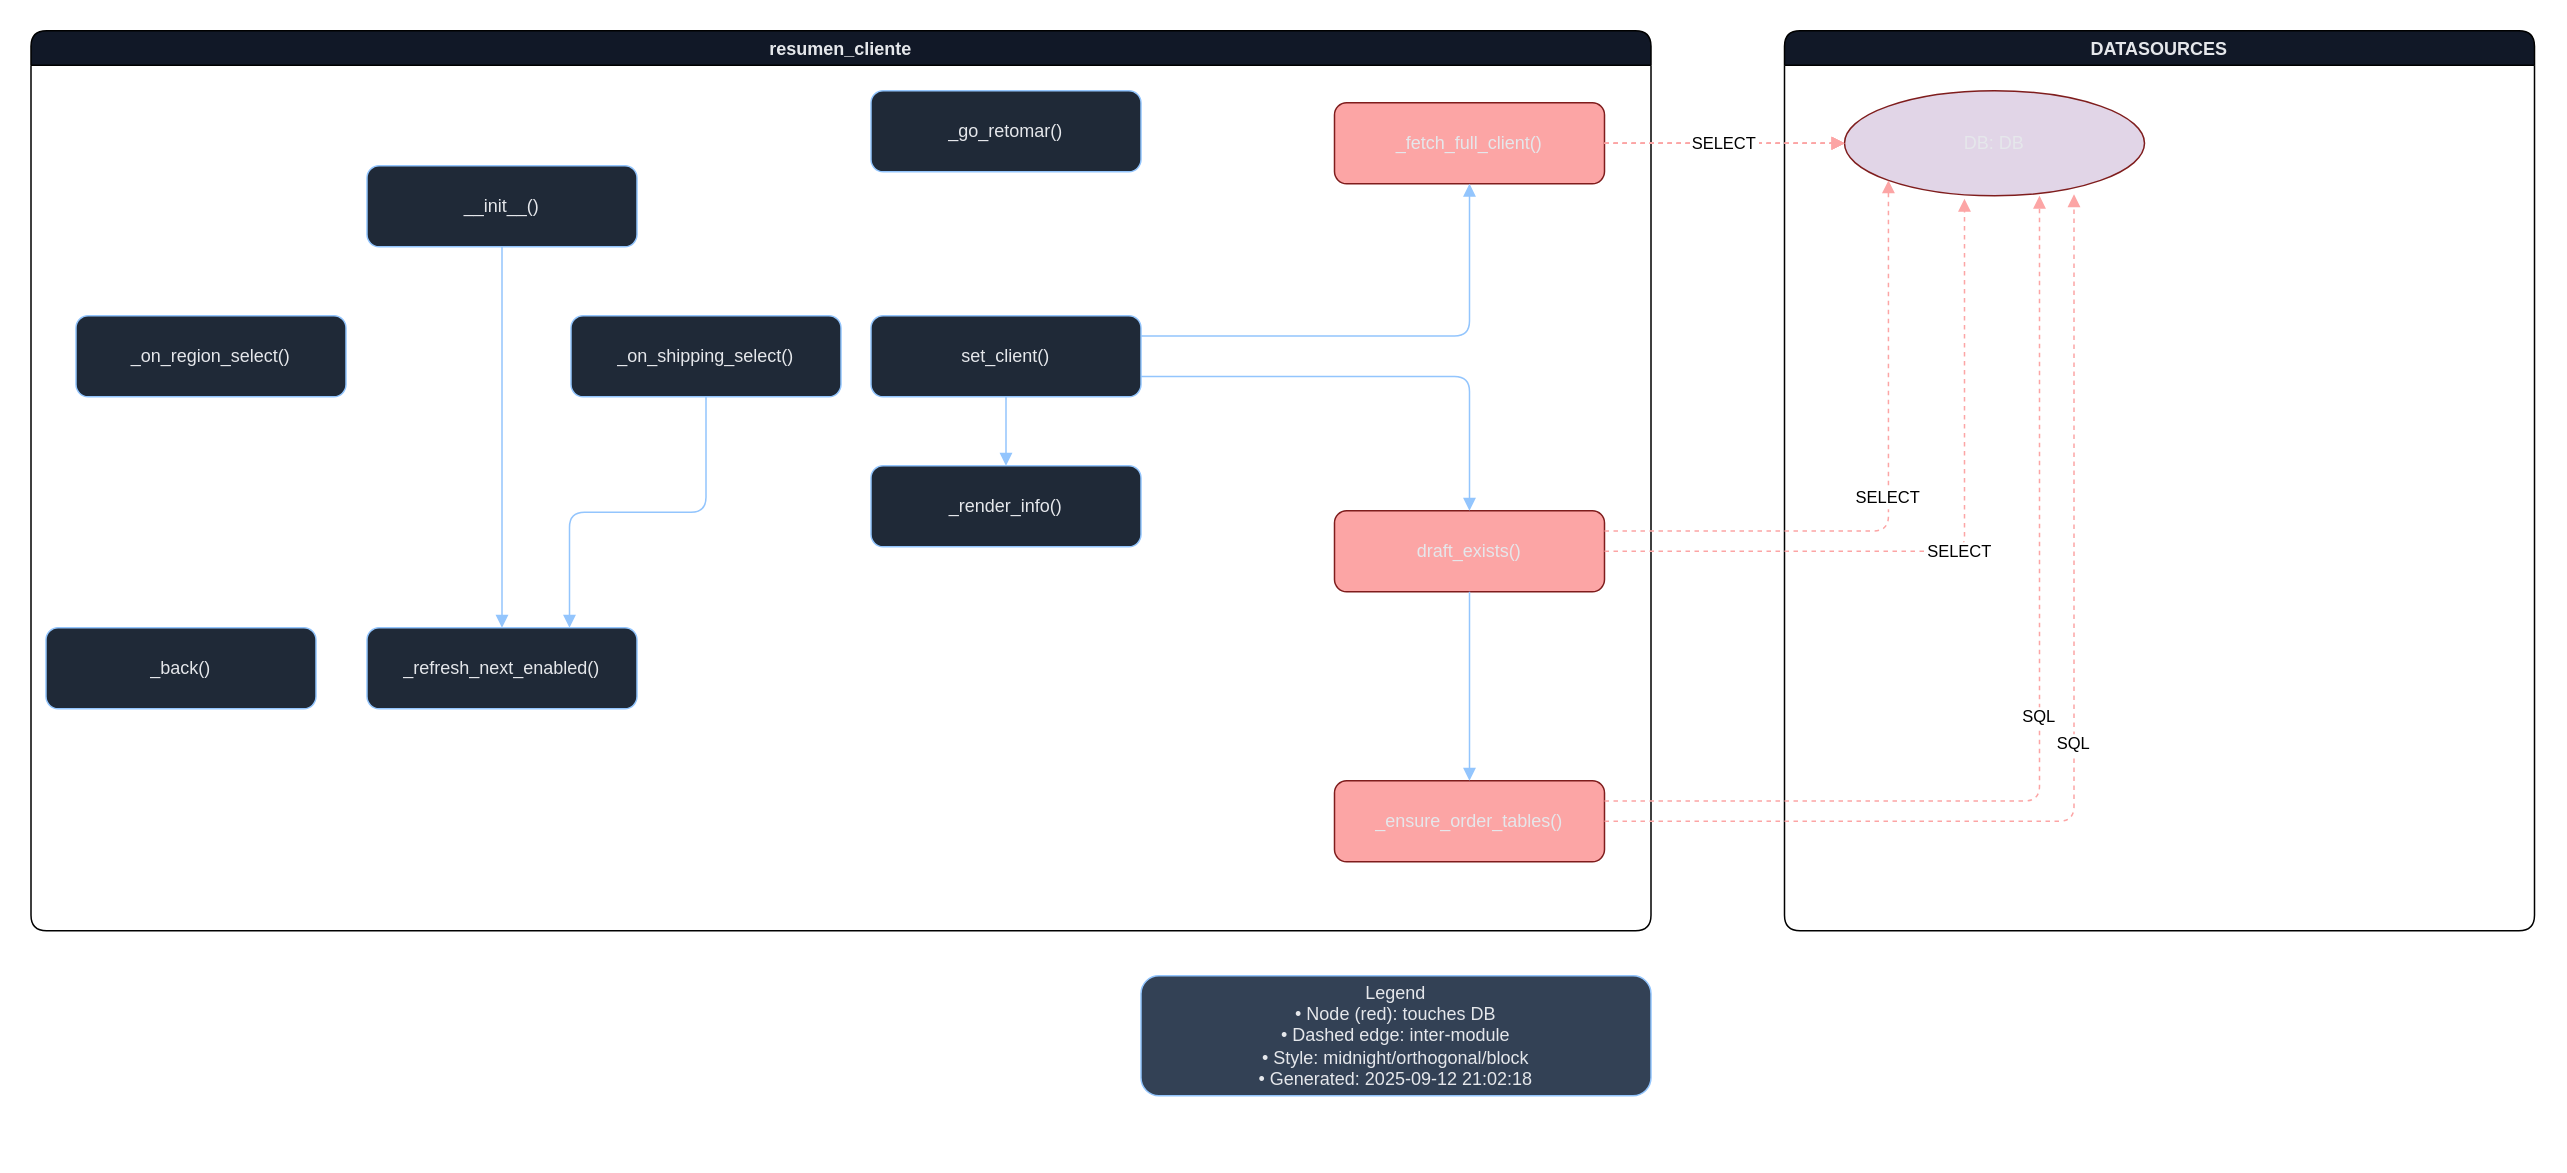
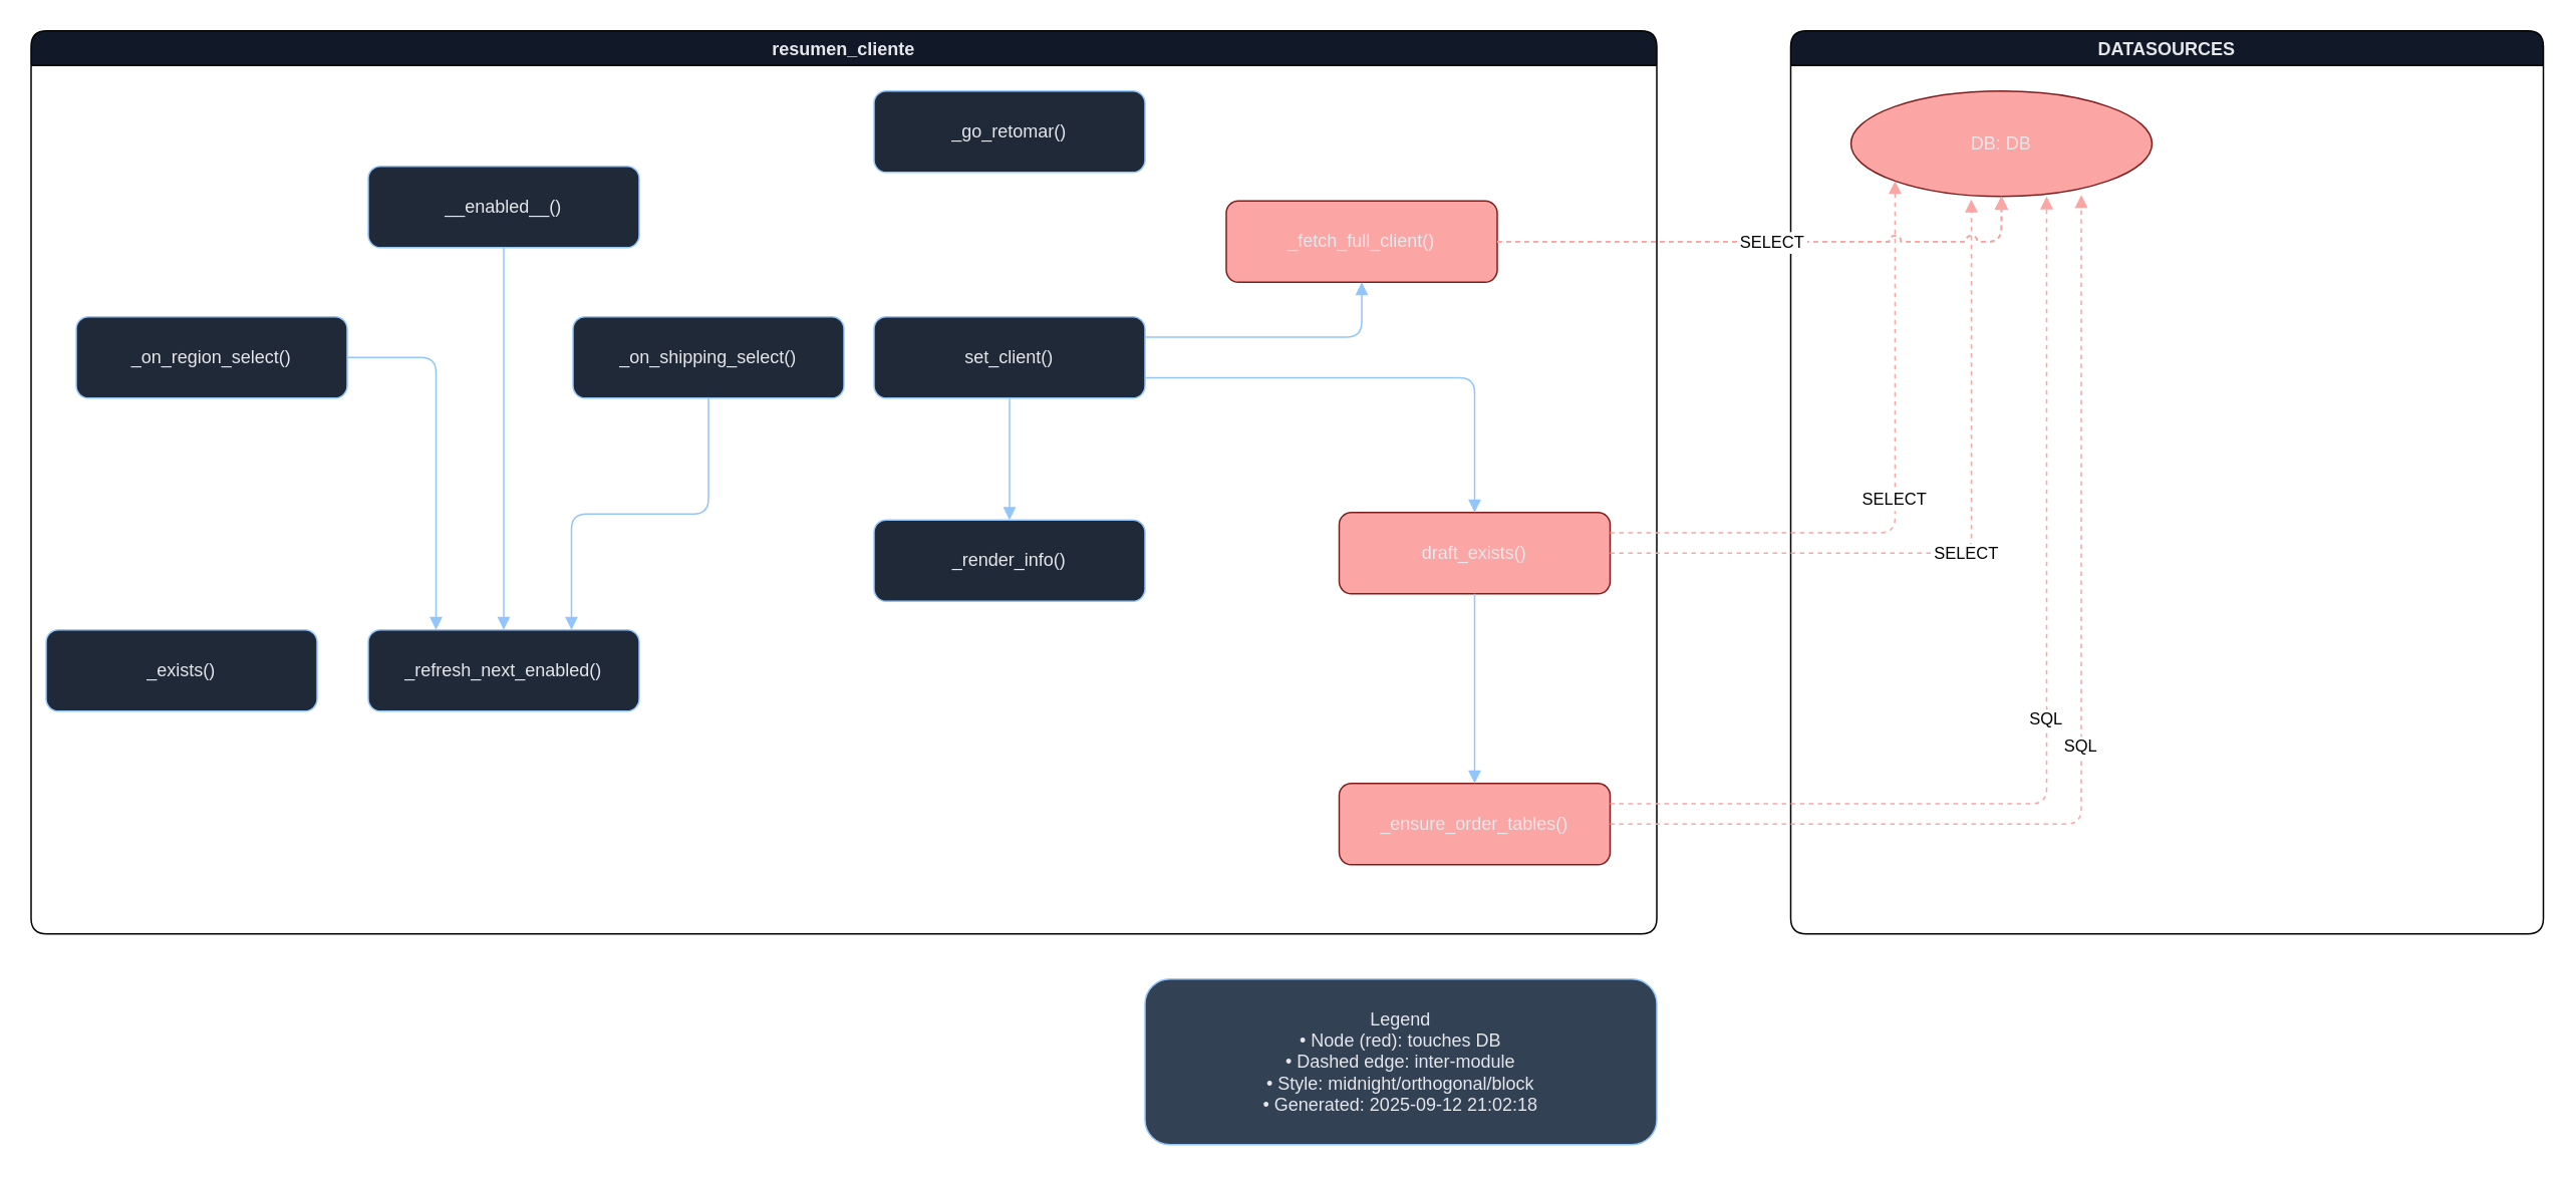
- <mxCell id="11" value="_fetch_full_client()" style="rounded=1;whiteSpace=wrap;html=1;fillColor=#FCA5A5;strokeColor=#7F1D1D;fontColor=#E5E7EB;" parent="2" vertex="1"><mxGeometry x="869" y="48" width="180" height="54" as="geometry" /></mxCell>
+ <mxCell id="11" value="_fetch_full_client()" style="rounded=1;whiteSpace=wrap;html=1;fillColor=#FCA5A5;strokeColor=#7F1D1D;fontColor=#E5E7EB;" parent="2" vertex="1"><mxGeometry x="794" y="113" width="180" height="54" as="geometry" /></mxCell>
- <mxCell id="15" value="DB: DB" style="ellipse;whiteSpace=wrap;fillColor=#e1d5e7;strokeColor=#7F1D1D;fontColor=#E5E7EB;" parent="14" vertex="1"><mxGeometry x="40" y="40" width="200" height="70" as="geometry" /></mxCell>
+ <mxCell id="15" value="DB: DB" style="ellipse;whiteSpace=wrap;fillColor=#FCA5A5;strokeColor=#7F1D1D;fontColor=#E5E7EB;" parent="14" vertex="1"><mxGeometry x="40" y="40" width="200" height="70" as="geometry" /></mxCell>
- <mxCell id="3" value="__init__()" style="rounded=1;whiteSpace=wrap;html=1;fillColor=#1F2937;strokeColor=#93C5FD;fontColor=#E5E7EB;" parent="2" vertex="1"><mxGeometry x="224" y="90" width="180" height="54" as="geometry" /></mxCell>
+ <mxCell id="3" value="__enabled__()" style="rounded=1;whiteSpace=wrap;html=1;fillColor=#1F2937;strokeColor=#93C5FD;fontColor=#E5E7EB;" parent="2" vertex="1"><mxGeometry x="224" y="90" width="180" height="54" as="geometry" /></mxCell>
+ <mxCell id="17" style="endArrow=block;rounded=1;jettySize=auto;edgeStyle=orthogonalEdgeStyle;orthogonalLoop=1;jumpStyle=arc;jumpSize=8;strokeColor=#93C5FD;entryX=0.25;entryY=0;entryDx=0;entryDy=0;" parent="1" source="6" target="9" edge="1"><mxGeometry relative="1" as="geometry" /></mxCell>
- <mxCell id="10" value="_render_info()" style="rounded=1;whiteSpace=wrap;html=1;fillColor=#1F2937;strokeColor=#93C5FD;fontColor=#E5E7EB;" parent="2" vertex="1"><mxGeometry x="560" y="290" width="180" height="54" as="geometry" /></mxCell>
+ <mxCell id="10" value="_render_info()" style="rounded=1;whiteSpace=wrap;html=1;fillColor=#1F2937;strokeColor=#93C5FD;fontColor=#E5E7EB;" parent="2" vertex="1"><mxGeometry x="560" y="325" width="180" height="54" as="geometry" /></mxCell>
- <mxCell id="4" value="_back()" style="rounded=1;whiteSpace=wrap;html=1;fillColor=#1F2937;strokeColor=#93C5FD;fontColor=#E5E7EB;" parent="2" vertex="1"><mxGeometry x="10" y="398" width="180" height="54" as="geometry" /></mxCell>
+ <mxCell id="4" value="_exists()" style="rounded=1;whiteSpace=wrap;html=1;fillColor=#1F2937;strokeColor=#93C5FD;fontColor=#E5E7EB;" parent="2" vertex="1"><mxGeometry x="10" y="398" width="180" height="54" as="geometry" /></mxCell>
- <mxCell id="31" value="Legend&#10;• Node (red): touches DB&#10;• Dashed edge: inter-module&#10;• Style: midnight/orthogonal/block&#10;• Generated: 2025-09-12 21:02:18" style="rounded=1;whiteSpace=wrap;html=1;fillColor=#334155;strokeColor=#93C5FD;fontColor=#E5E7EB;" parent="1" vertex="1"><mxGeometry x="760" y="650" width="340" height="80" as="geometry" /></mxCell>
+ <mxCell id="31" value="Legend&#10;• Node (red): touches DB&#10;• Dashed edge: inter-module&#10;• Style: midnight/orthogonal/block&#10;• Generated: 2025-09-12 21:02:18" style="rounded=1;whiteSpace=wrap;html=1;fillColor=#334155;strokeColor=#93C5FD;fontColor=#E5E7EB;" parent="1" vertex="1"><mxGeometry x="760" y="650" width="340" height="110" as="geometry" /></mxCell>
